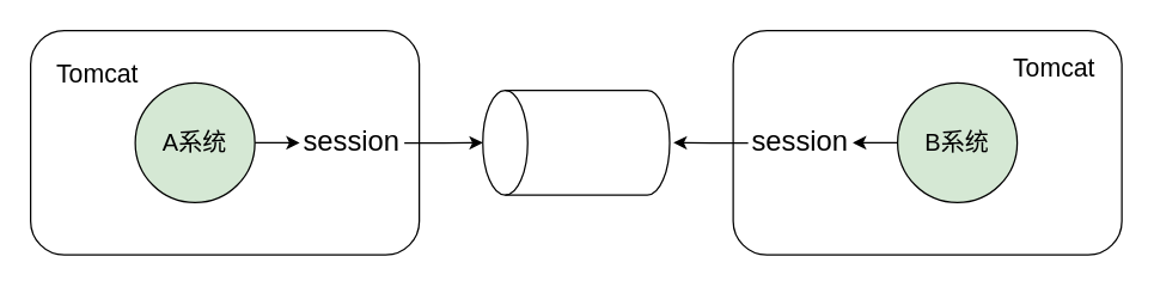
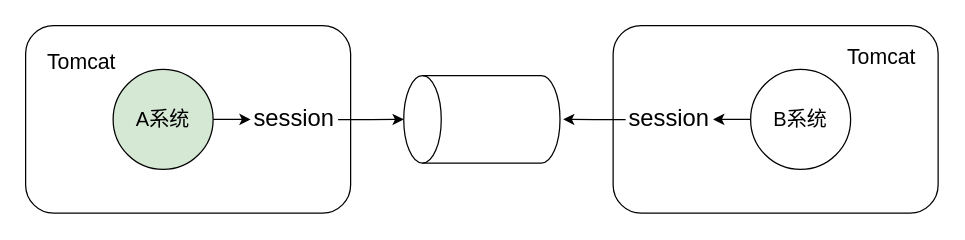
- <mxCell id="11" value="&lt;font style=&quot;font-size: 16px&quot;&gt;B系统&lt;/font&gt;" style="ellipse;whiteSpace=wrap;html=1;aspect=fixed;fillColor=#d5e8d4;" vertex="1" parent="1"><mxGeometry x="600" y="55" width="80" height="80" as="geometry" /></mxCell>
+ <mxCell id="11" value="&lt;font style=&quot;font-size: 16px&quot;&gt;B系统&lt;/font&gt;" style="ellipse;whiteSpace=wrap;html=1;aspect=fixed;" vertex="1" parent="1"><mxGeometry x="600" y="55" width="80" height="80" as="geometry" /></mxCell>
